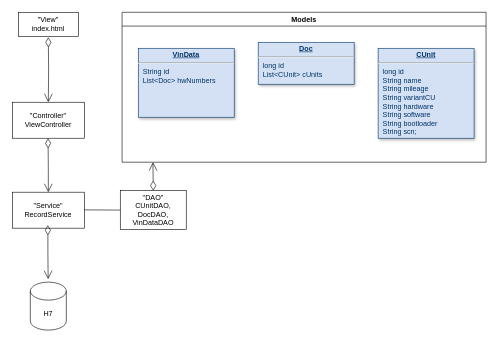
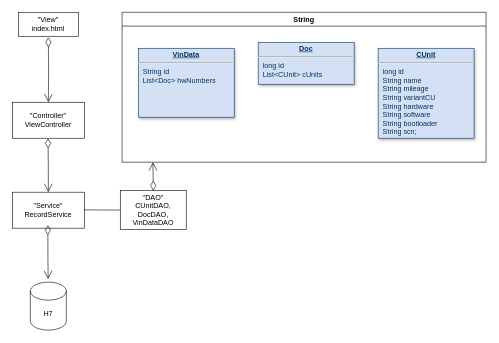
- <mxCell id="12" value="Models" style="swimlane;whiteSpace=wrap;html=1;" vertex="1" parent="1"><mxGeometry x="203" y="20" width="607" height="250" as="geometry" /></mxCell>
+ <mxCell id="12" value="String" style="swimlane;whiteSpace=wrap;html=1;" vertex="1" parent="1"><mxGeometry x="203" y="20" width="607" height="250" as="geometry" /></mxCell>
